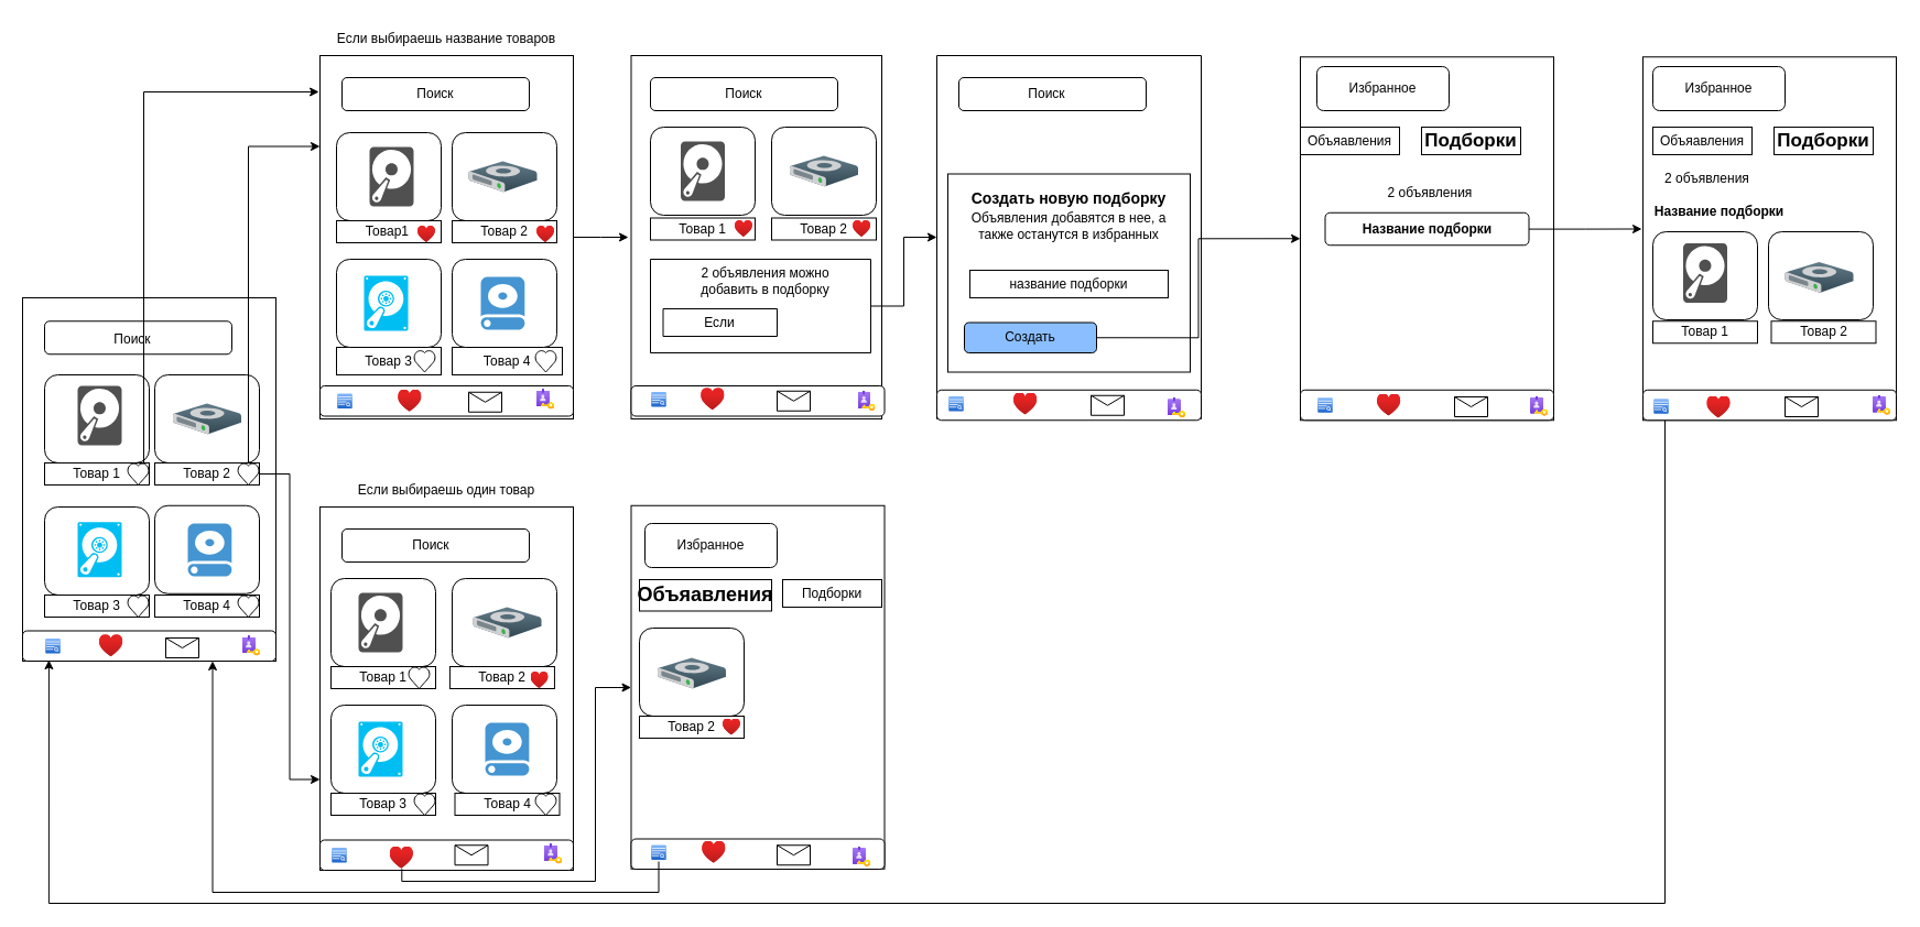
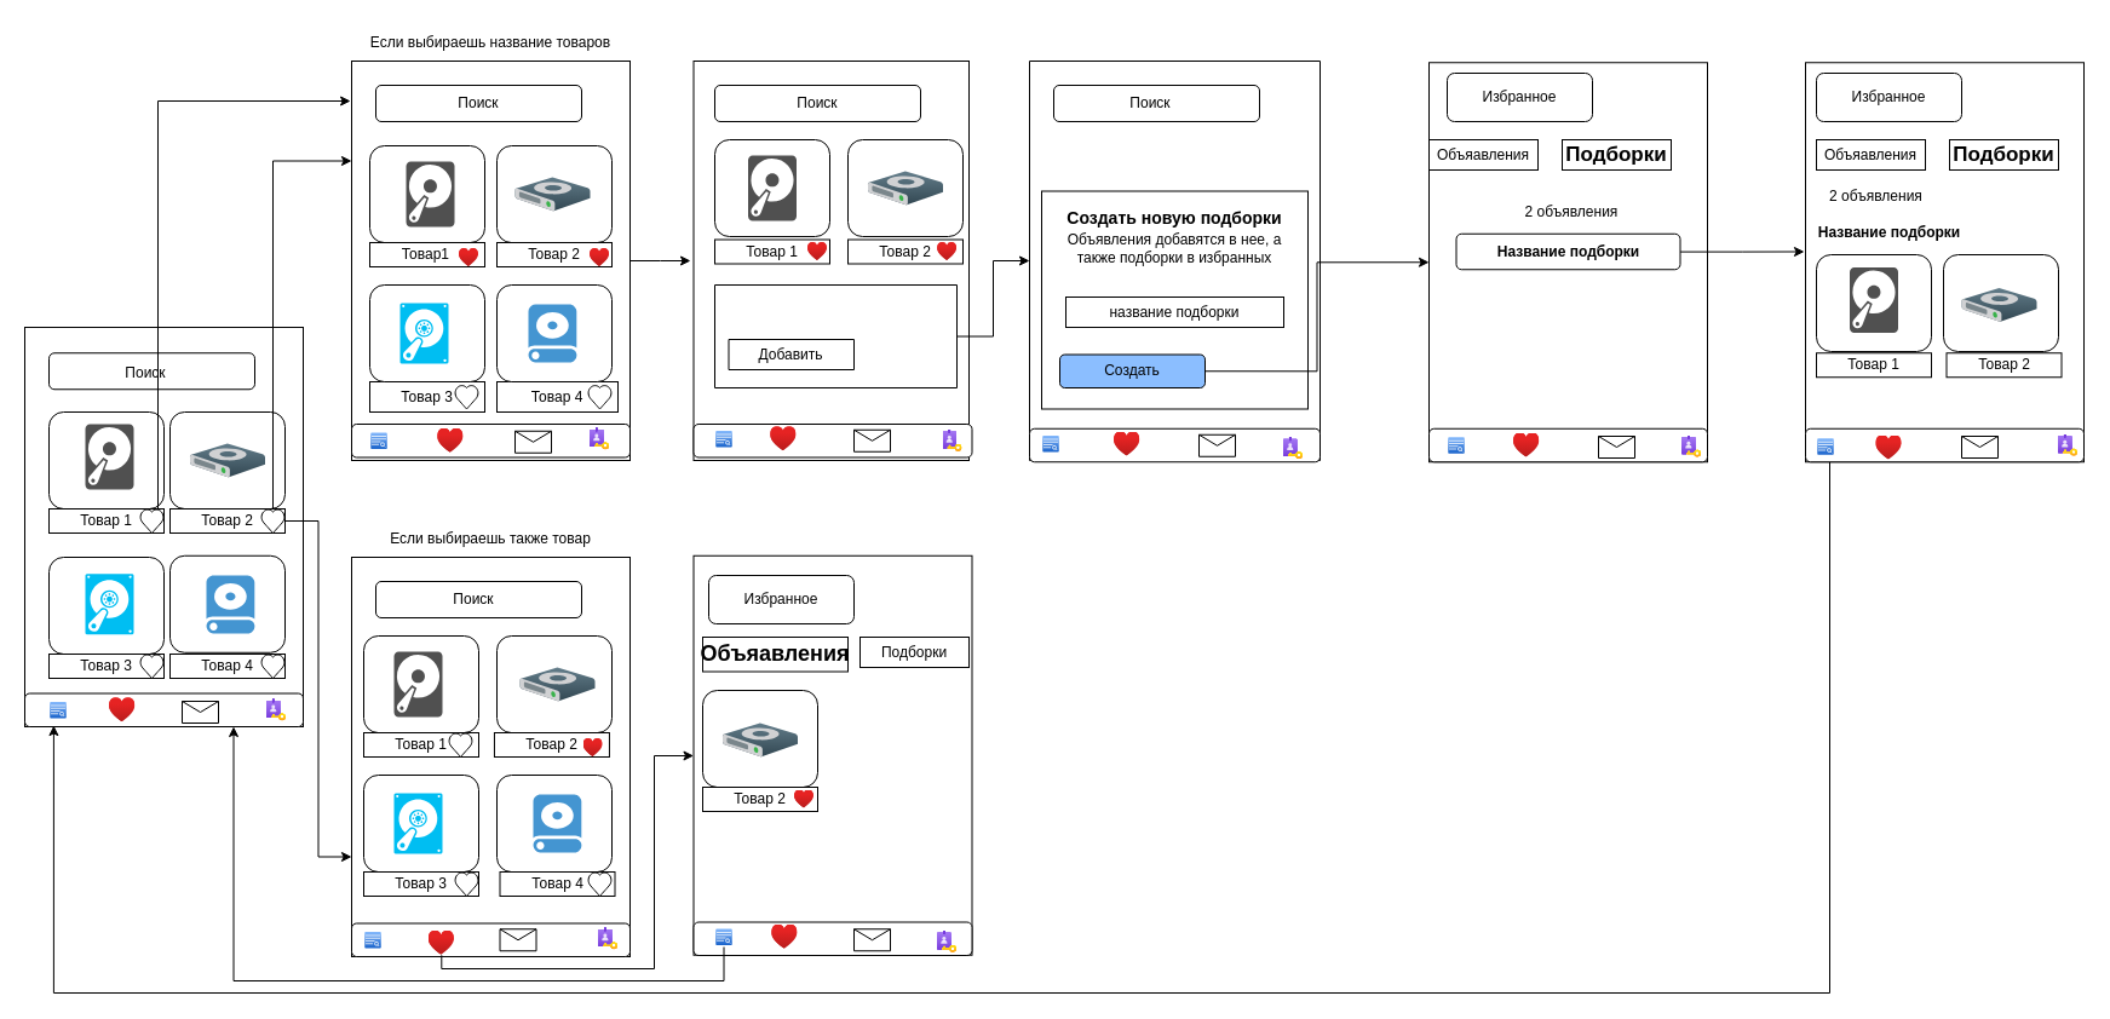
- <mxCell id="45" value="&lt;b&gt;&lt;font style=&quot;font-size: 14px;&quot;&gt;Создать новую подборку&lt;/font&gt;&lt;/b&gt;" style="text;html=1;align=center;verticalAlign=middle;whiteSpace=wrap;rounded=0;" parent="1" vertex="1"><mxGeometry x="875" y="165" width="190" height="30" as="geometry" /></mxCell>
+ <mxCell id="45" value="&lt;b&gt;&lt;font style=&quot;font-size: 14px;&quot;&gt;Создать новую подборки&lt;/font&gt;&lt;/b&gt;" style="text;html=1;align=center;verticalAlign=middle;whiteSpace=wrap;rounded=0;" parent="1" vertex="1"><mxGeometry x="875" y="165" width="190" height="30" as="geometry" /></mxCell>
- <mxCell id="46" value="Объявления добавятся в нее, а также останутся в избранных" style="text;html=1;align=center;verticalAlign=middle;whiteSpace=wrap;rounded=0;" parent="1" vertex="1"><mxGeometry x="880" y="190" width="180" height="30" as="geometry" /></mxCell>
+ <mxCell id="46" value="Объявления добавятся в нее, а также подборки в избранных" style="text;html=1;align=center;verticalAlign=middle;whiteSpace=wrap;rounded=0;" parent="1" vertex="1"><mxGeometry x="880" y="190" width="180" height="30" as="geometry" /></mxCell>
- <mxCell id="40" value="2 объявления можно добавить в подборку" style="text;html=1;align=center;verticalAlign=middle;whiteSpace=wrap;rounded=0;" parent="1" vertex="1"><mxGeometry x="617.5" y="240" width="152.5" height="30" as="geometry" /></mxCell>
- <mxCell id="39" value="Если" style="text;html=1;align=center;verticalAlign=middle;whiteSpace=wrap;rounded=0;" parent="1" vertex="1"><mxGeometry x="623.25" y="277.5" width="60" height="30" as="geometry" /></mxCell>
+ <mxCell id="39" value="Добавить" style="text;html=1;align=center;verticalAlign=middle;whiteSpace=wrap;rounded=0;" parent="1" vertex="1"><mxGeometry x="623.25" y="277.5" width="60" height="30" as="geometry" /></mxCell>
- <mxCell id="89" value="Если выбираешь один товар" style="text;html=1;align=center;verticalAlign=middle;whiteSpace=wrap;rounded=0;" parent="1" vertex="1"><mxGeometry x="290" y="430" width="230" height="30" as="geometry" /></mxCell>
+ <mxCell id="89" value="Если выбираешь также товар" style="text;html=1;align=center;verticalAlign=middle;whiteSpace=wrap;rounded=0;" parent="1" vertex="1"><mxGeometry x="290" y="430" width="230" height="30" as="geometry" /></mxCell>
